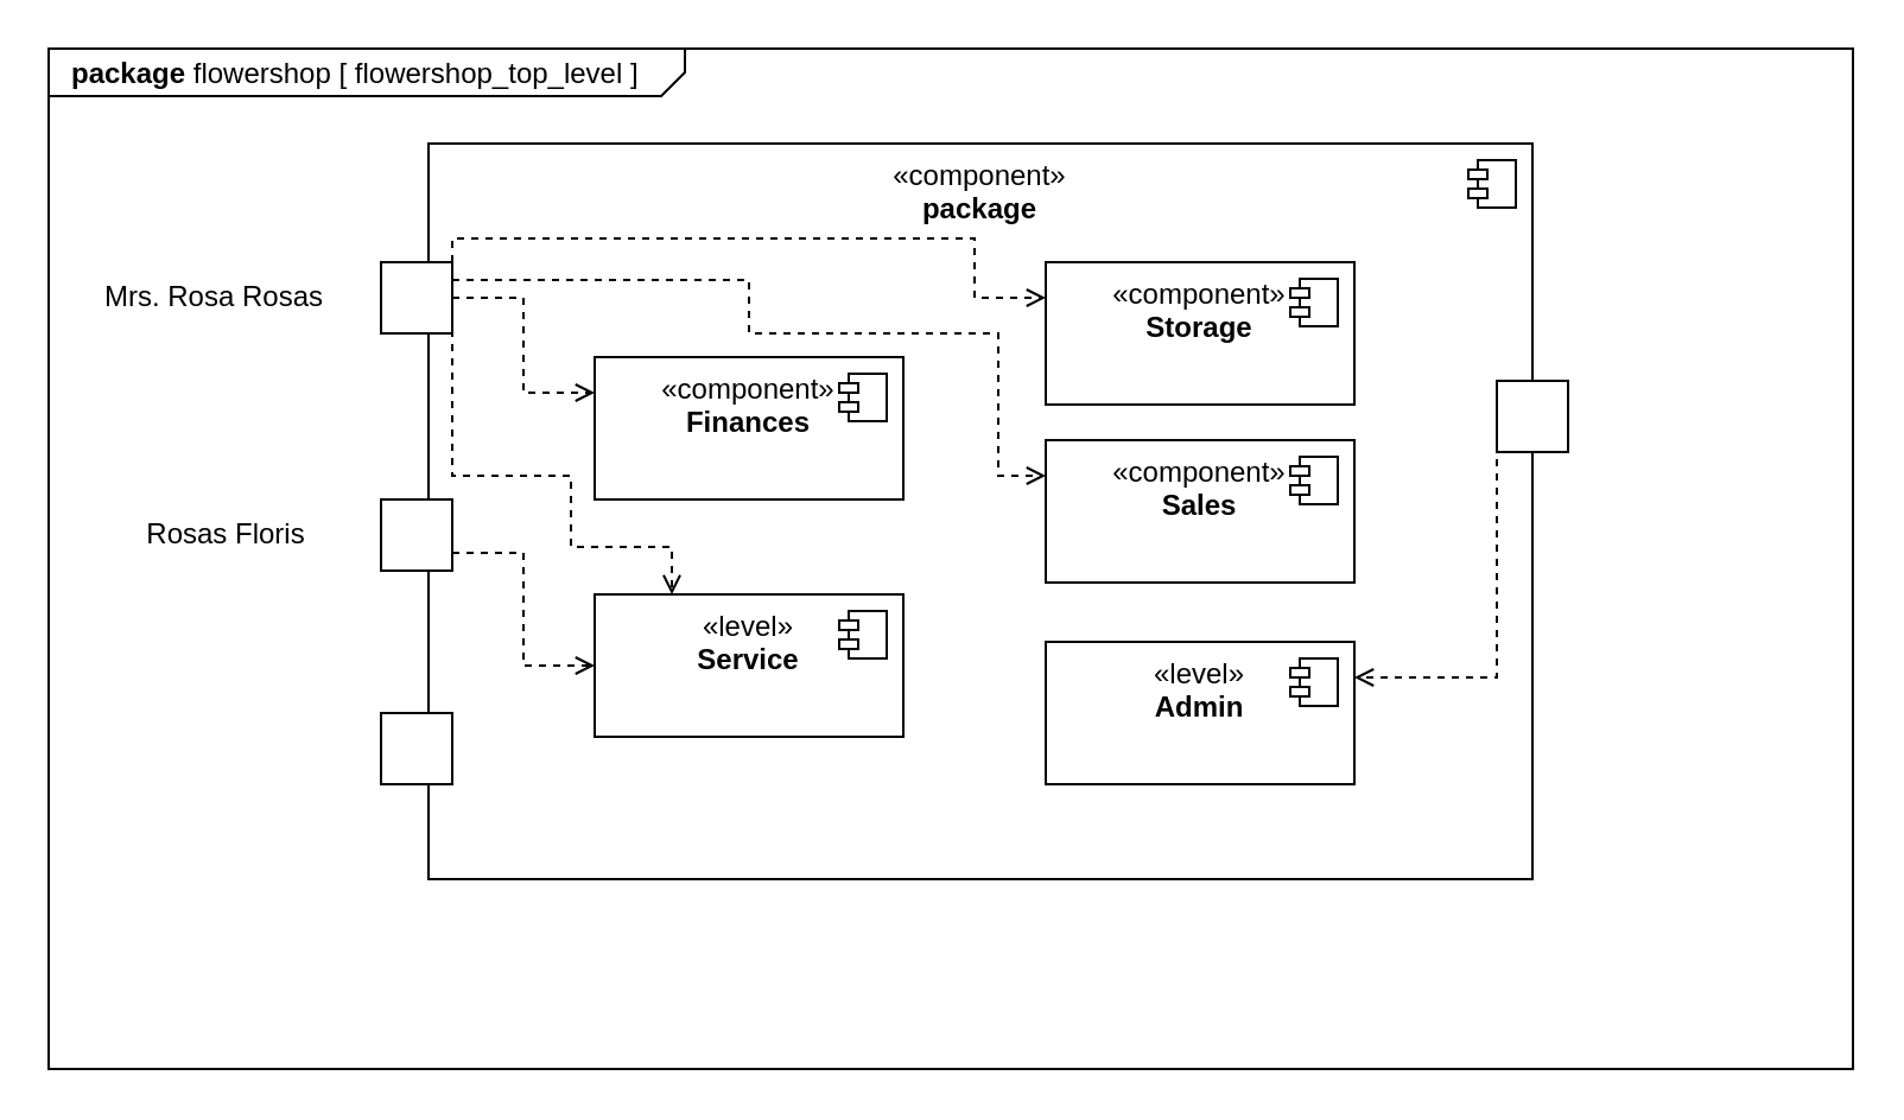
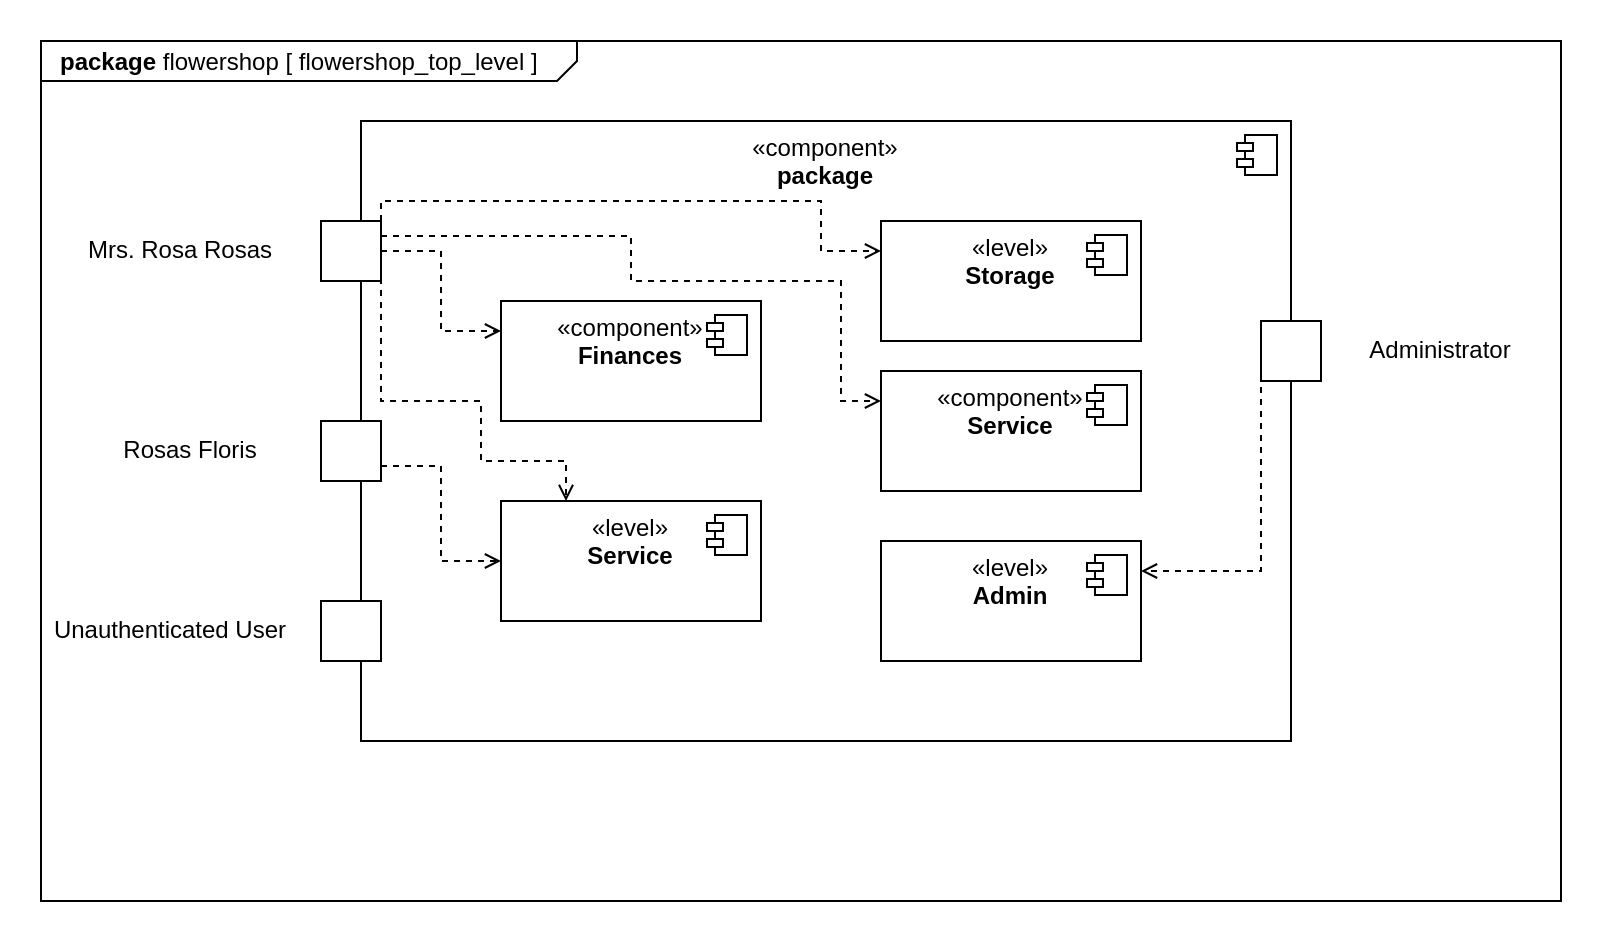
- <mxCell id="19" value="«component»&lt;br&gt;&lt;b&gt;Storage&lt;/b&gt;" style="html=1;dropTarget=0;whiteSpace=wrap;verticalAlign=top;" vertex="1" parent="1"><mxGeometry x="440" y="110" width="130" height="60" as="geometry" /></mxCell>
+ <mxCell id="19" value="«level»&lt;br&gt;&lt;b&gt;Storage&lt;/b&gt;" style="html=1;dropTarget=0;whiteSpace=wrap;verticalAlign=top;" vertex="1" parent="1"><mxGeometry x="440" y="110" width="130" height="60" as="geometry" /></mxCell>
+ <mxCell id="16" value="Administrator" style="text;html=1;align=center;verticalAlign=middle;whiteSpace=wrap;rounded=0;" vertex="1" parent="1"><mxGeometry x="660" y="160" width="120" height="30" as="geometry" /></mxCell>
- <mxCell id="23" value="«component»&lt;br&gt;&lt;b&gt;Sales&lt;/b&gt;" style="html=1;dropTarget=0;whiteSpace=wrap;verticalAlign=top;" vertex="1" parent="1"><mxGeometry x="440" y="185" width="130" height="60" as="geometry" /></mxCell>
+ <mxCell id="23" value="«component»&lt;br&gt;&lt;b&gt;Service&lt;/b&gt;" style="html=1;dropTarget=0;whiteSpace=wrap;verticalAlign=top;" vertex="1" parent="1"><mxGeometry x="440" y="185" width="130" height="60" as="geometry" /></mxCell>
+ <mxCell id="28" value="Unauthenticated User" style="text;html=1;align=center;verticalAlign=middle;whiteSpace=wrap;rounded=0;" vertex="1" parent="1"><mxGeometry x="20" y="300" width="130" height="30" as="geometry" /></mxCell>
